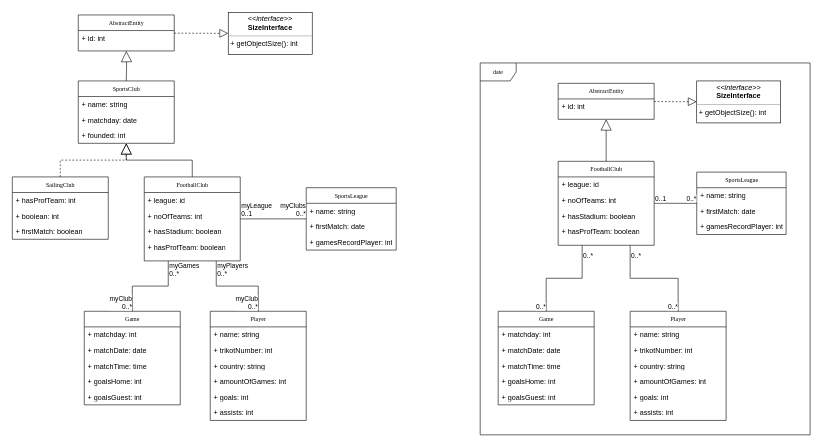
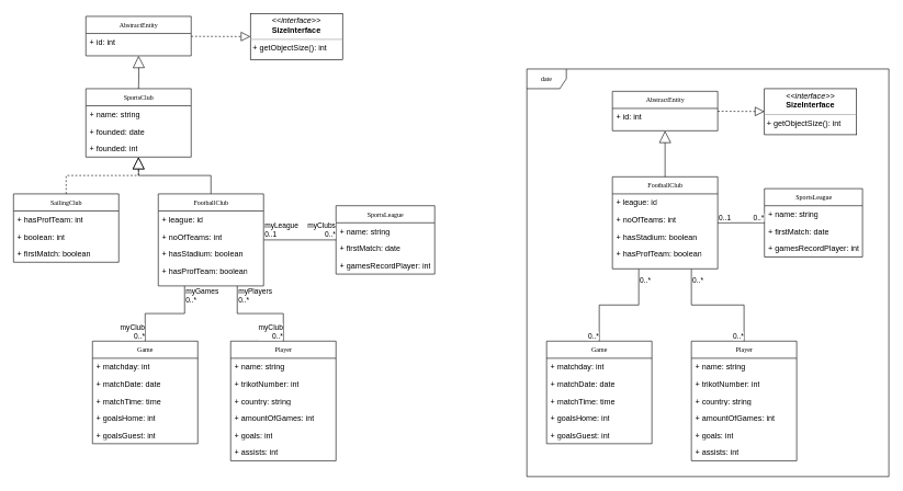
- <mxCell id="4" value="+ matchday: date" style="text;html=1;strokeColor=none;fillColor=none;align=left;verticalAlign=top;spacingLeft=4;spacingRight=4;whiteSpace=wrap;overflow=hidden;rotatable=0;points=[[0,0.5],[1,0.5]];portConstraint=eastwest;" vertex="1" parent="2"><mxGeometry y="52" width="160" height="26" as="geometry" /></mxCell>
+ <mxCell id="4" value="+ founded: date" style="text;html=1;strokeColor=none;fillColor=none;align=left;verticalAlign=top;spacingLeft=4;spacingRight=4;whiteSpace=wrap;overflow=hidden;rotatable=0;points=[[0,0.5],[1,0.5]];portConstraint=eastwest;" vertex="1" parent="2"><mxGeometry y="52" width="160" height="26" as="geometry" /></mxCell>
